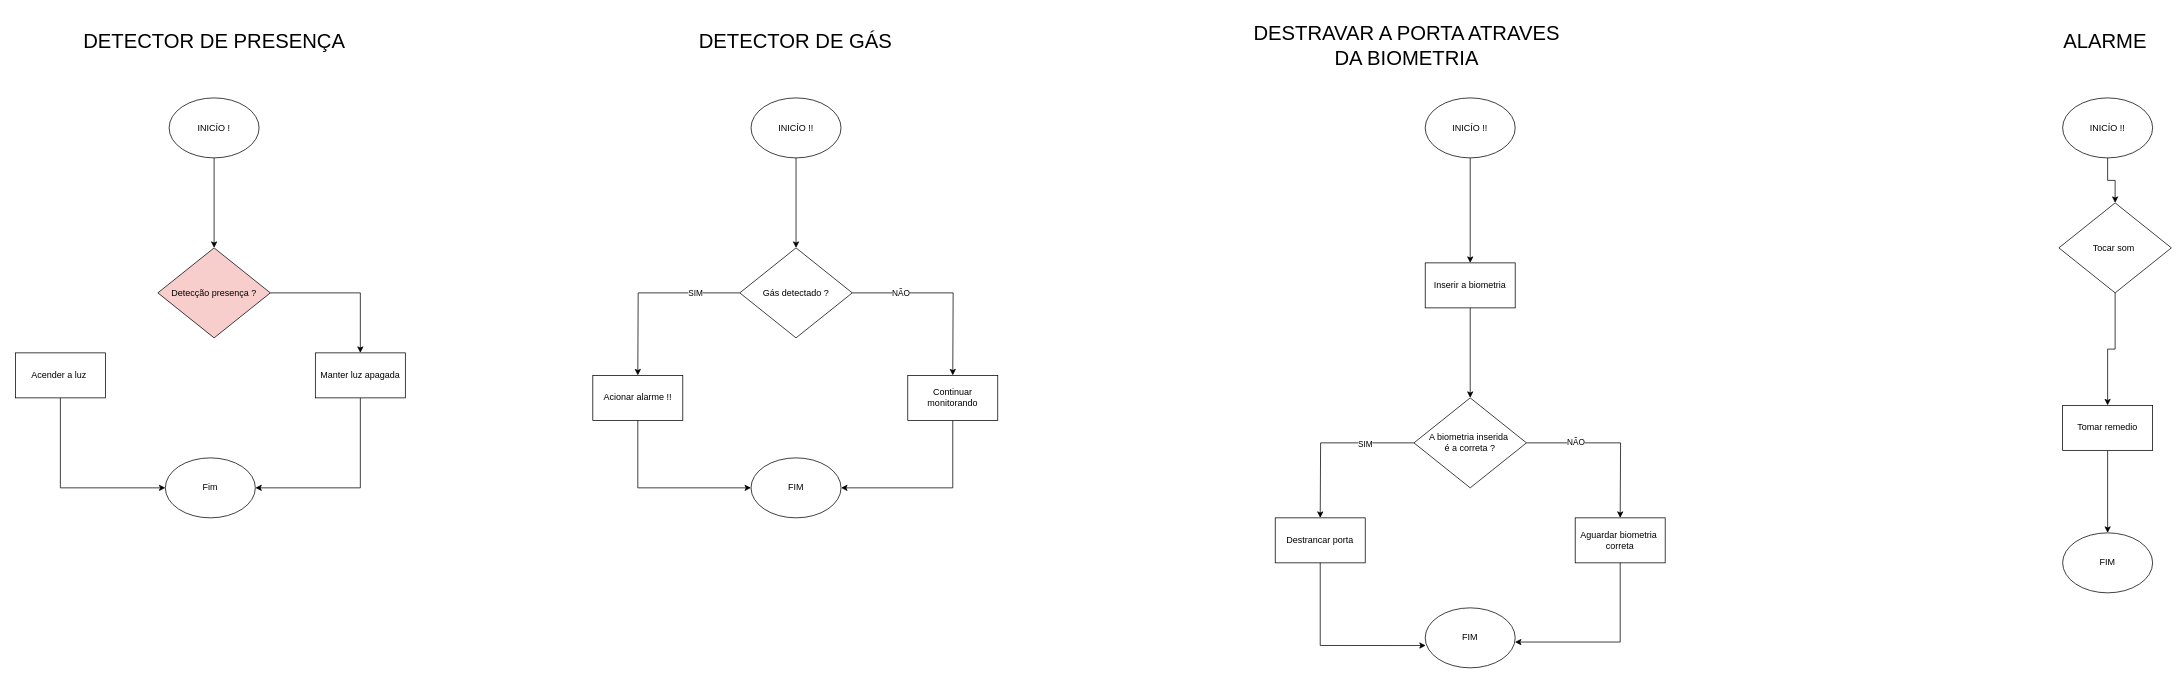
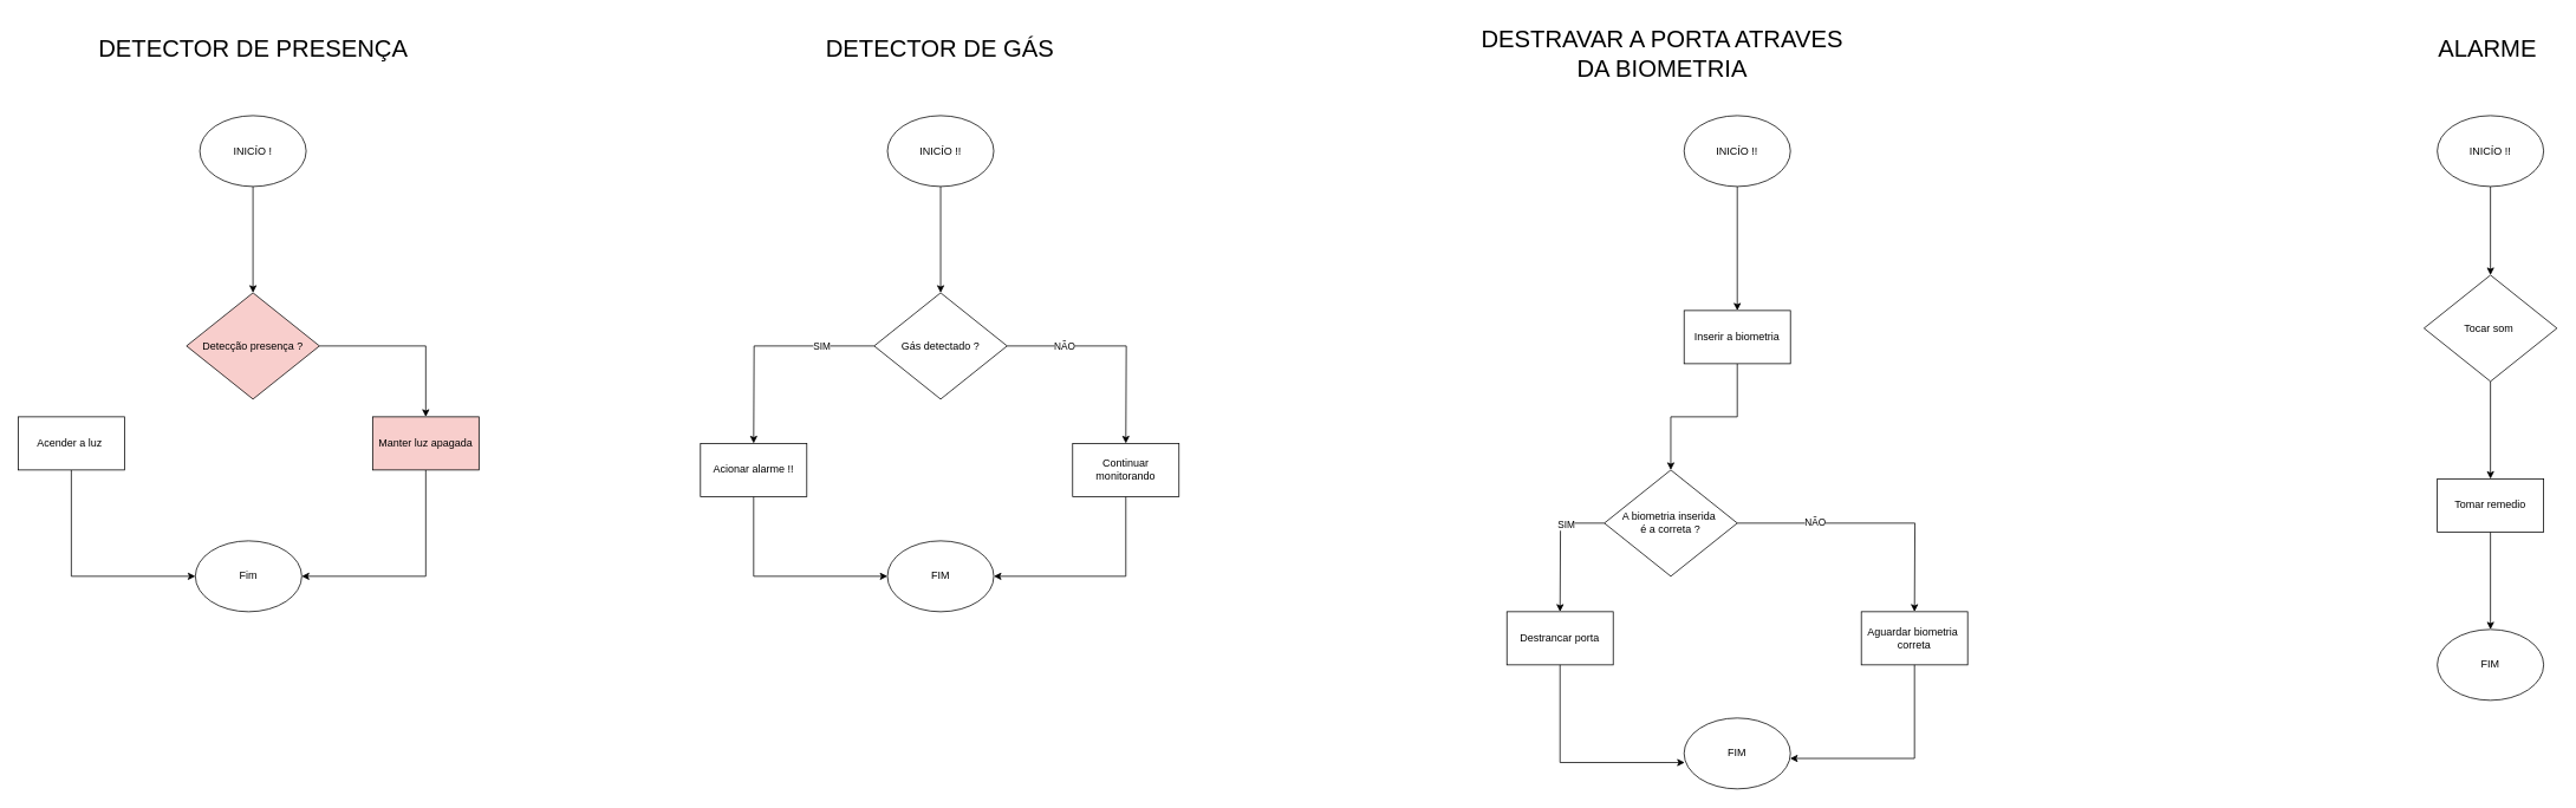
- <mxCell id="44" value="Tocar som&amp;nbsp;" style="rhombus;whiteSpace=wrap;html=1;" vertex="1" parent="1"><mxGeometry x="2745" y="270" width="150" height="120" as="geometry" /></mxCell>
+ <mxCell id="44" value="Tocar som&amp;nbsp;" style="rhombus;whiteSpace=wrap;html=1;" vertex="1" parent="1"><mxGeometry x="2735" y="310" width="150" height="120" as="geometry" /></mxCell>
- <mxCell id="10" value="Manter luz apagada" style="rounded=0;whiteSpace=wrap;html=1;" vertex="1" parent="1"><mxGeometry x="420" y="470" width="120" height="60" as="geometry" /></mxCell>
+ <mxCell id="10" value="Manter luz apagada" style="rounded=0;whiteSpace=wrap;html=1;fillColor=#f8cecc;" vertex="1" parent="1"><mxGeometry x="420" y="470" width="120" height="60" as="geometry" /></mxCell>
- <mxCell id="32" value="A biometria inserida&amp;nbsp;&lt;div&gt;é a correta ?&lt;/div&gt;" style="rhombus;whiteSpace=wrap;html=1;" vertex="1" parent="1"><mxGeometry x="1885" y="530" width="150" height="120" as="geometry" /></mxCell>
+ <mxCell id="32" value="A biometria inserida&amp;nbsp;&lt;div&gt;é a correta ?&lt;/div&gt;" style="rhombus;whiteSpace=wrap;html=1;" vertex="1" parent="1"><mxGeometry x="1810" y="530" width="150" height="120" as="geometry" /></mxCell>
